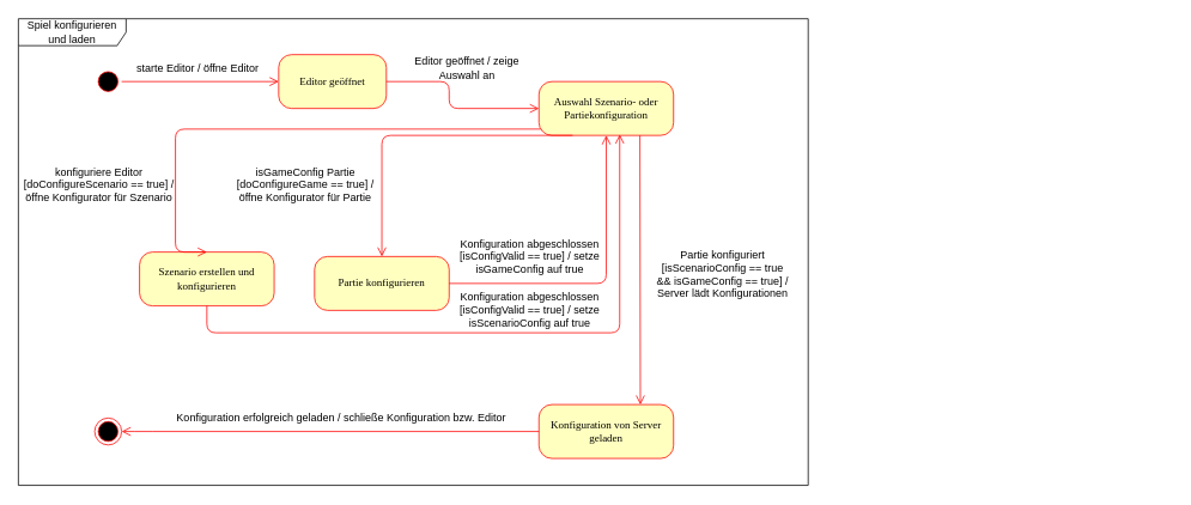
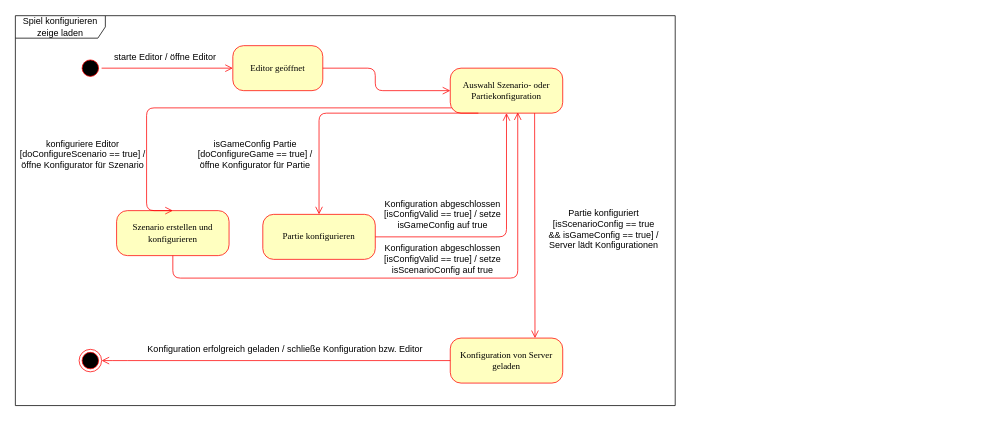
- <mxCell id="2" value="Spiel konfigurieren und laden" style="shape=umlFrame;whiteSpace=wrap;html=1;width=120;height=30;" vertex="1" parent="1"><mxGeometry x="20" y="20" width="880" height="520" as="geometry" /></mxCell>
+ <mxCell id="2" value="Spiel konfigurieren zeige laden" style="shape=umlFrame;whiteSpace=wrap;html=1;width=120;height=30;" vertex="1" parent="1"><mxGeometry x="20" y="20" width="880" height="520" as="geometry" /></mxCell>
- <mxCell id="14" value="Editor geöffnet / zeige Auswahl an" style="text;html=1;strokeColor=none;fillColor=none;align=center;verticalAlign=middle;whiteSpace=wrap;rounded=0;" vertex="1" parent="1"><mxGeometry x="440" y="60" width="160" height="30" as="geometry" /></mxCell>
